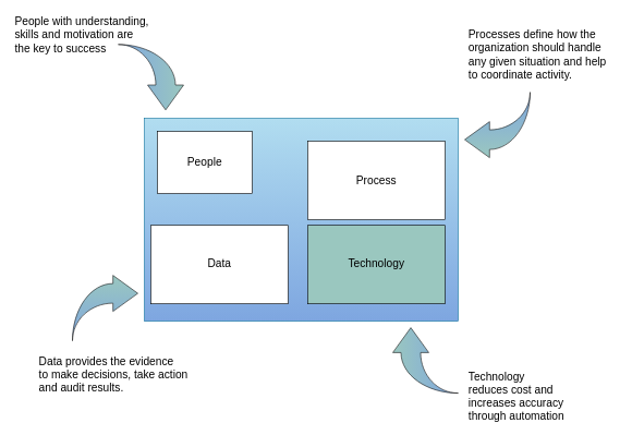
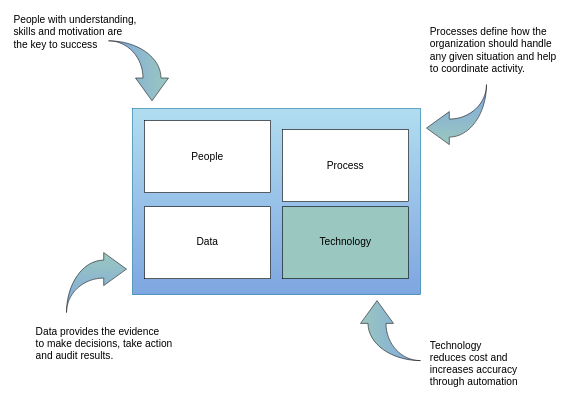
- <mxCell id="3" value="People" style="rounded=0;whiteSpace=wrap;html=1;strokeColor=#000000;fillColor=#ffffff;fontSize=17;" vertex="1" parent="1"><mxGeometry x="240" y="200.5" width="145" height="95" as="geometry" /></mxCell>
+ <mxCell id="3" value="People" style="rounded=0;whiteSpace=wrap;html=1;strokeColor=#000000;fillColor=#ffffff;fontSize=17;" vertex="1" parent="1"><mxGeometry x="240" y="200.5" width="210" height="120" as="geometry" /></mxCell>
- <mxCell id="6" value="Data" style="rounded=0;whiteSpace=wrap;html=1;strokeColor=#000000;fillColor=#ffffff;fontSize=17;" vertex="1" parent="1"><mxGeometry x="230" y="344" width="210" height="120" as="geometry" /></mxCell>
+ <mxCell id="6" value="Data" style="rounded=0;whiteSpace=wrap;html=1;strokeColor=#000000;fillColor=#ffffff;fontSize=17;" vertex="1" parent="1"><mxGeometry x="240" y="344" width="210" height="120" as="geometry" /></mxCell>
